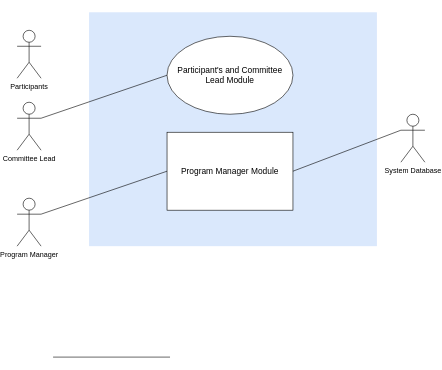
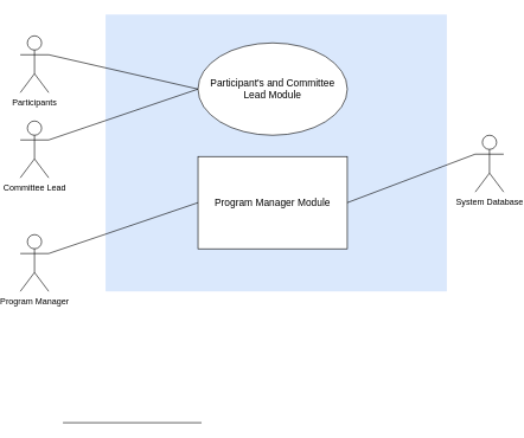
+ <mxCell id="8" value="" style="endArrow=none;html=1;entryX=0;entryY=0.5;entryDx=0;entryDy=0;exitX=1;exitY=0.333;exitDx=0;exitDy=0;exitPerimeter=0;" parent="1" source="5" target="3" edge="1"><mxGeometry width="50" height="50" relative="1" as="geometry"><mxPoint x="70" y="120" as="sourcePoint" /><mxPoint x="200" y="390" as="targetPoint" /></mxGeometry></mxCell>
